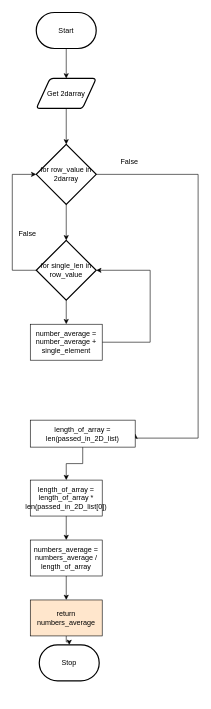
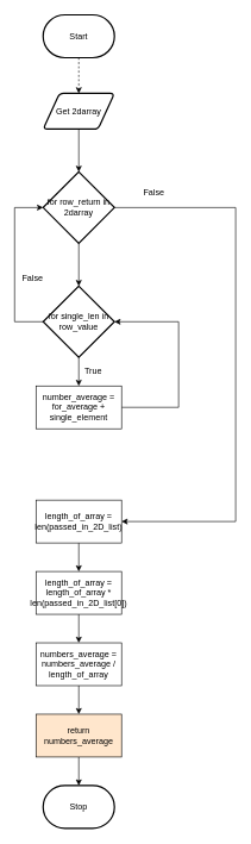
- <mxCell id="4" style="edgeStyle=orthogonalEdgeStyle;rounded=0;html=1;entryX=0.5;entryY=0;entryDx=0;entryDy=0;" parent="1" source="5" target="3" edge="1"><mxGeometry relative="1" as="geometry" /></mxCell>
+ <mxCell id="4" style="edgeStyle=orthogonalEdgeStyle;rounded=0;html=1;entryX=0.5;entryY=0;entryDx=0;entryDy=0;dashed=1;" parent="1" source="5" target="3" edge="1"><mxGeometry relative="1" as="geometry" /></mxCell>
- <mxCell id="11" value="for row_value in 2darray" style="strokeWidth=2;html=1;shape=mxgraph.flowchart.decision;whiteSpace=wrap;" vertex="1" parent="1"><mxGeometry x="60" y="240" width="100" height="100" as="geometry" /></mxCell>
+ <mxCell id="11" value="for row_return in 2darray" style="strokeWidth=2;html=1;shape=mxgraph.flowchart.decision;whiteSpace=wrap;" vertex="1" parent="1"><mxGeometry x="60" y="240" width="100" height="100" as="geometry" /></mxCell>
+ <mxCell id="8" value="True" style="text;html=1;resizable=0;autosize=1;align=center;verticalAlign=middle;points=[];fillColor=none;strokeColor=none;rounded=0;" parent="1" vertex="1"><mxGeometry x="110" y="510" width="40" height="20" as="geometry" /></mxCell>
- <mxCell id="16" value="number_average = number_average + single_element" style="rounded=0;whiteSpace=wrap;html=1;" vertex="1" parent="1"><mxGeometry x="50" y="540" width="120" height="60" as="geometry" /></mxCell>
+ <mxCell id="16" value="number_average = for_average + single_element" style="rounded=0;whiteSpace=wrap;html=1;" vertex="1" parent="1"><mxGeometry x="50" y="540" width="120" height="60" as="geometry" /></mxCell>
- <mxCell id="18" value="length_of_array = len(passed_in_2D_list)" style="rounded=0;whiteSpace=wrap;html=1;" vertex="1" parent="1"><mxGeometry x="50" y="700" width="175" height="45" as="geometry" /></mxCell>
+ <mxCell id="18" value="length_of_array = len(passed_in_2D_list)" style="rounded=0;whiteSpace=wrap;html=1;" vertex="1" parent="1"><mxGeometry x="50" y="700" width="120" height="60" as="geometry" /></mxCell>
- <mxCell id="6" value="Stop" style="strokeWidth=2;html=1;shape=mxgraph.flowchart.terminator;whiteSpace=wrap;" parent="1" vertex="1"><mxGeometry x="65" y="1075" width="100" height="60" as="geometry" /></mxCell>
+ <mxCell id="6" value="Stop" style="strokeWidth=2;html=1;shape=mxgraph.flowchart.terminator;whiteSpace=wrap;" parent="1" vertex="1"><mxGeometry x="60" y="1100" width="100" height="60" as="geometry" /></mxCell>
